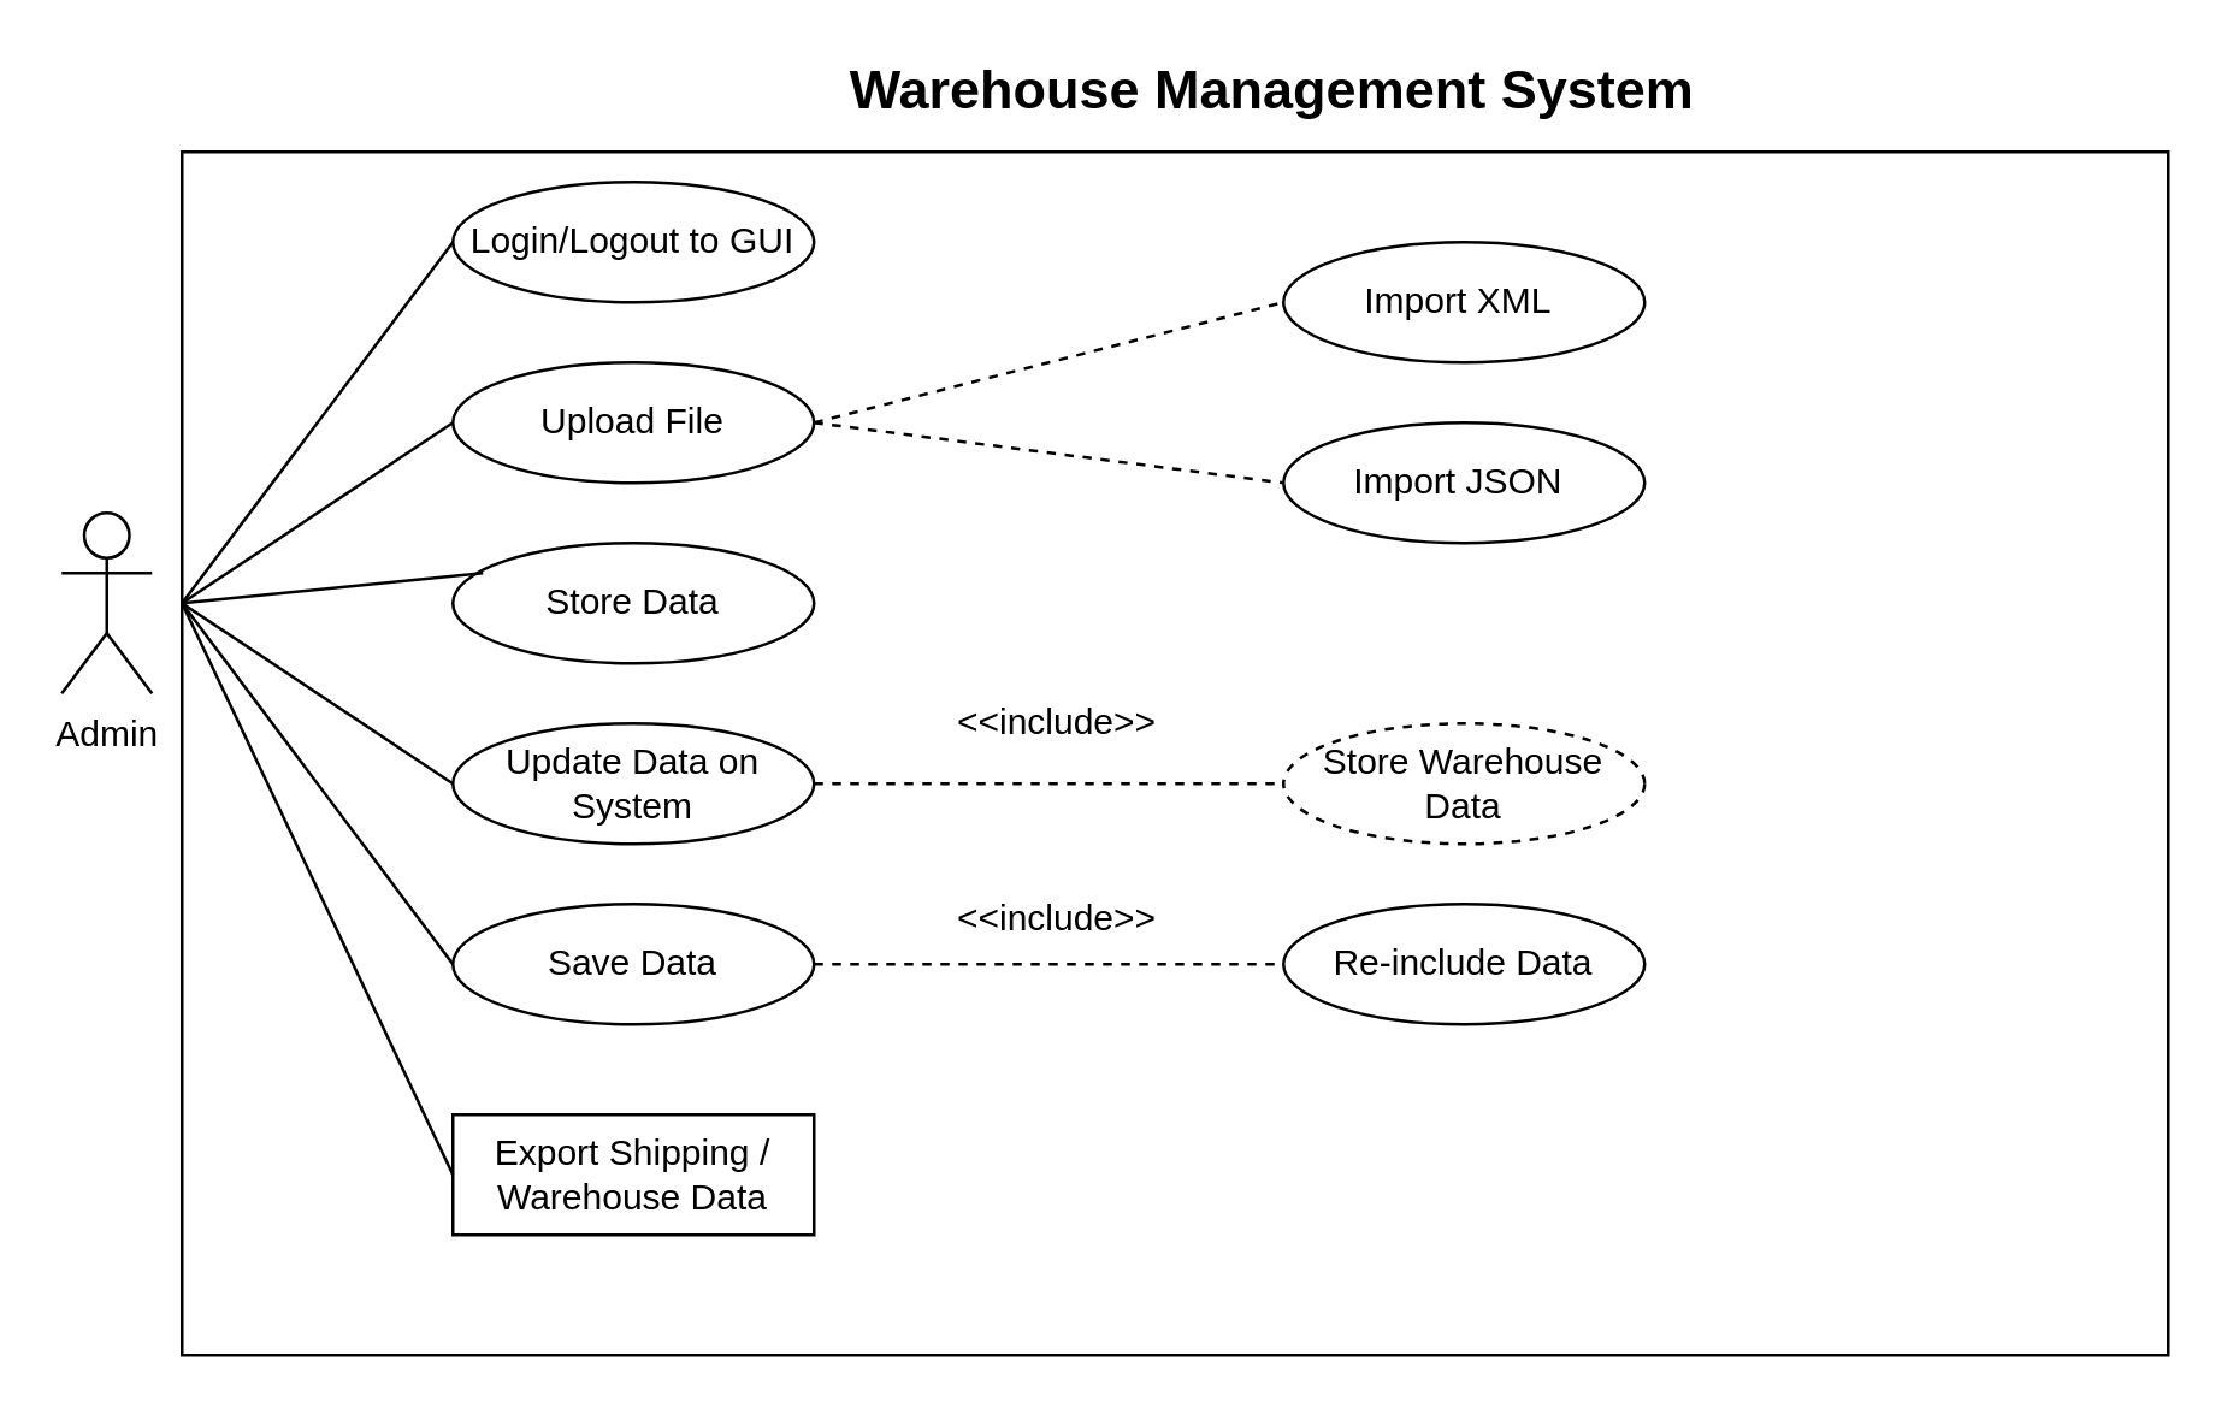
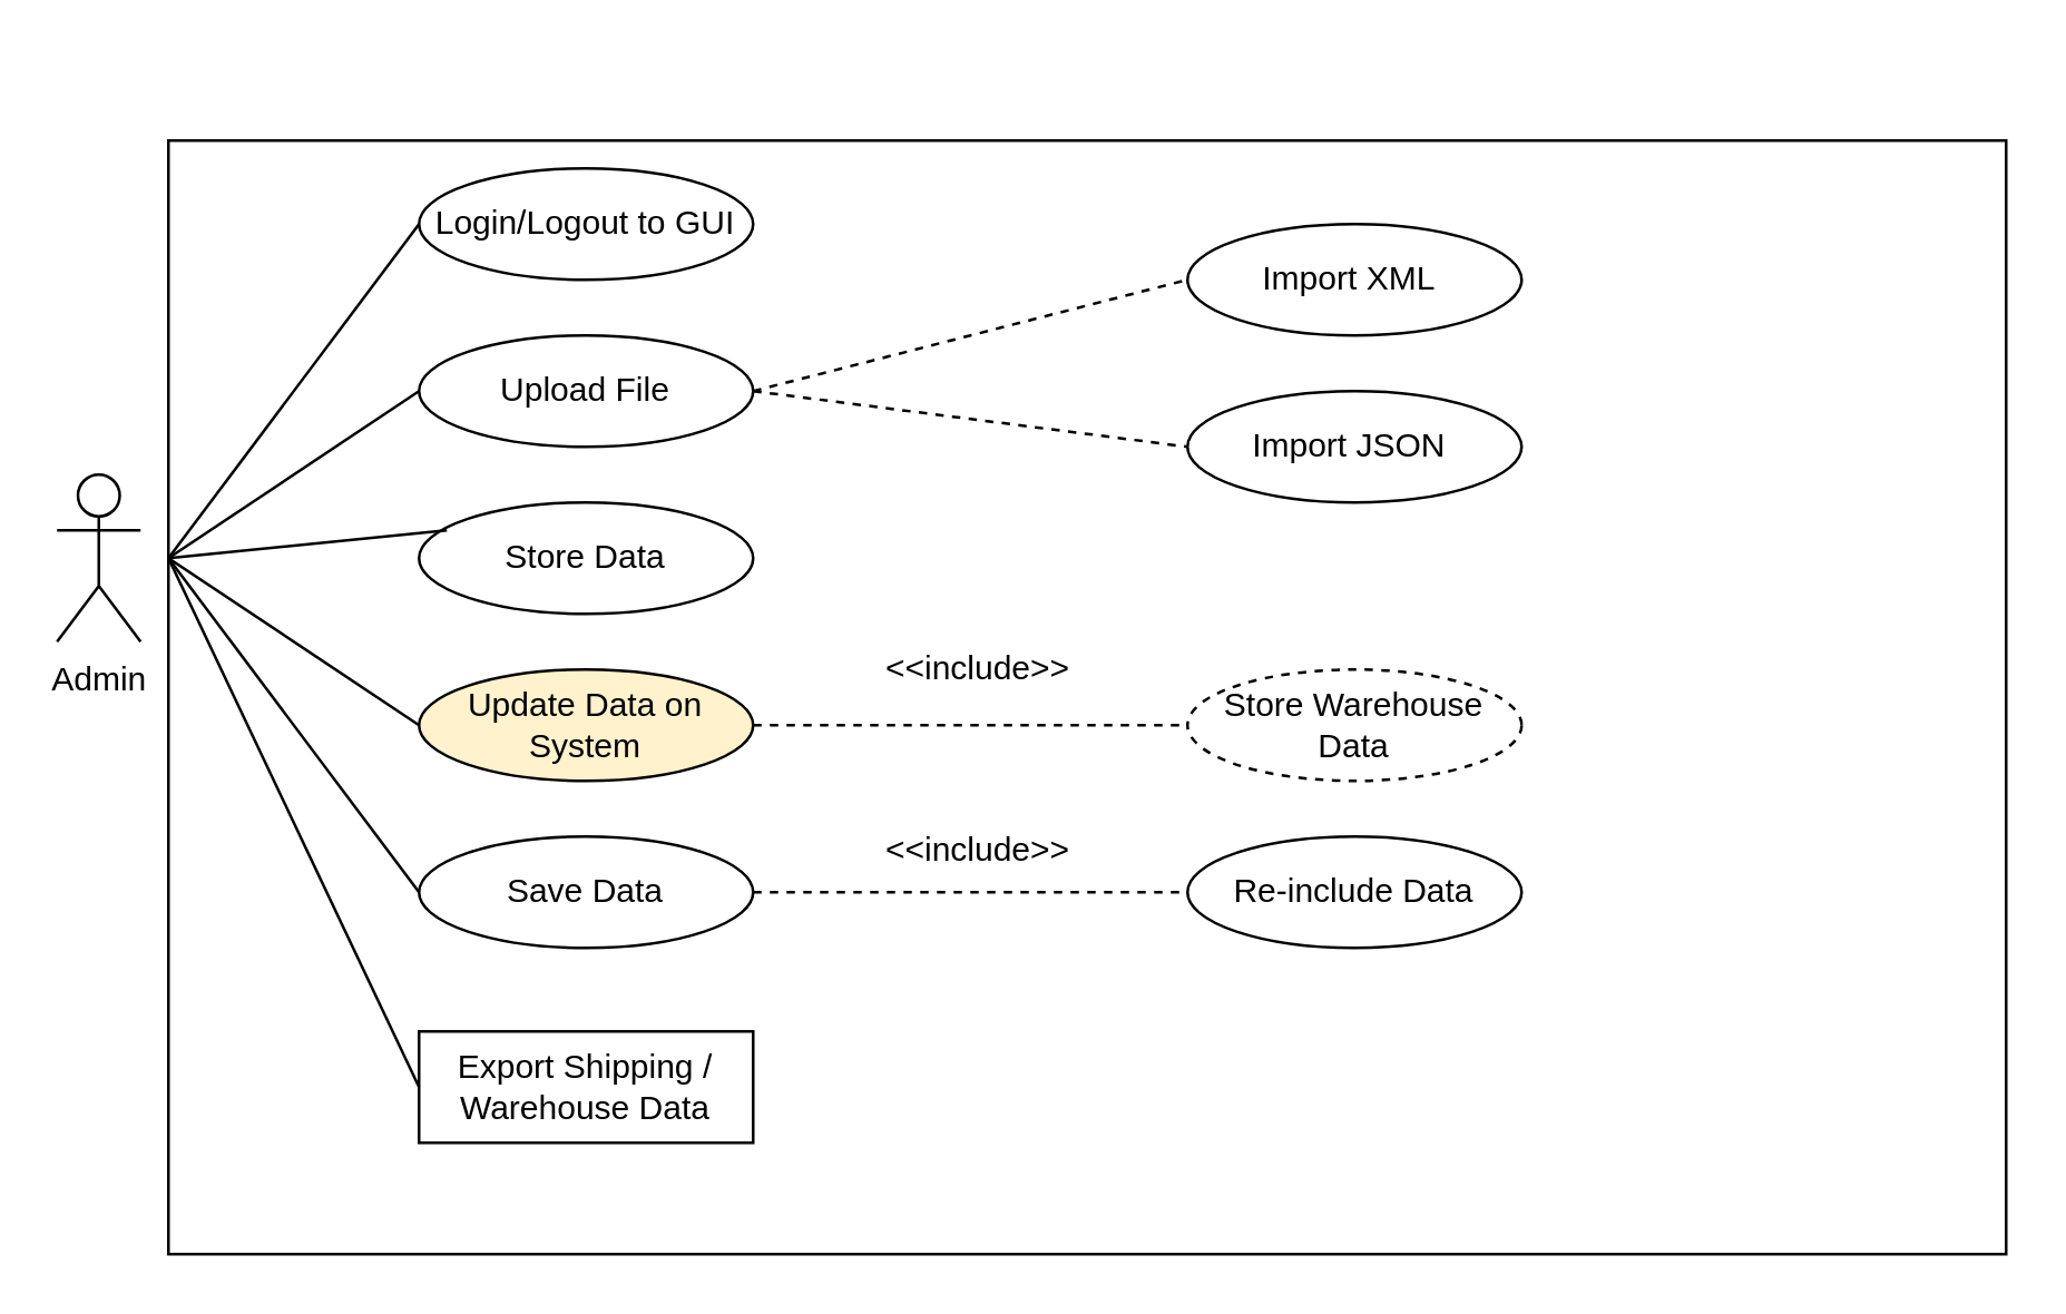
- <mxCell id="10" value="Warehouse Management System&amp;nbsp;" style="text;html=1;strokeColor=none;fillColor=none;align=center;verticalAlign=middle;whiteSpace=wrap;rounded=0;fontStyle=1;fontSize=18;" vertex="1" parent="1"><mxGeometry x="270" y="20" width="310" height="20" as="geometry" /></mxCell>
- <mxCell id="5" value="Update Data on System" style="ellipse;whiteSpace=wrap;html=1;" vertex="1" parent="1"><mxGeometry x="150" y="240" width="120" height="40" as="geometry" /></mxCell>
+ <mxCell id="5" value="Update Data on System" style="ellipse;whiteSpace=wrap;html=1;fillColor=#fff2cc;" vertex="1" parent="1"><mxGeometry x="150" y="240" width="120" height="40" as="geometry" /></mxCell>
